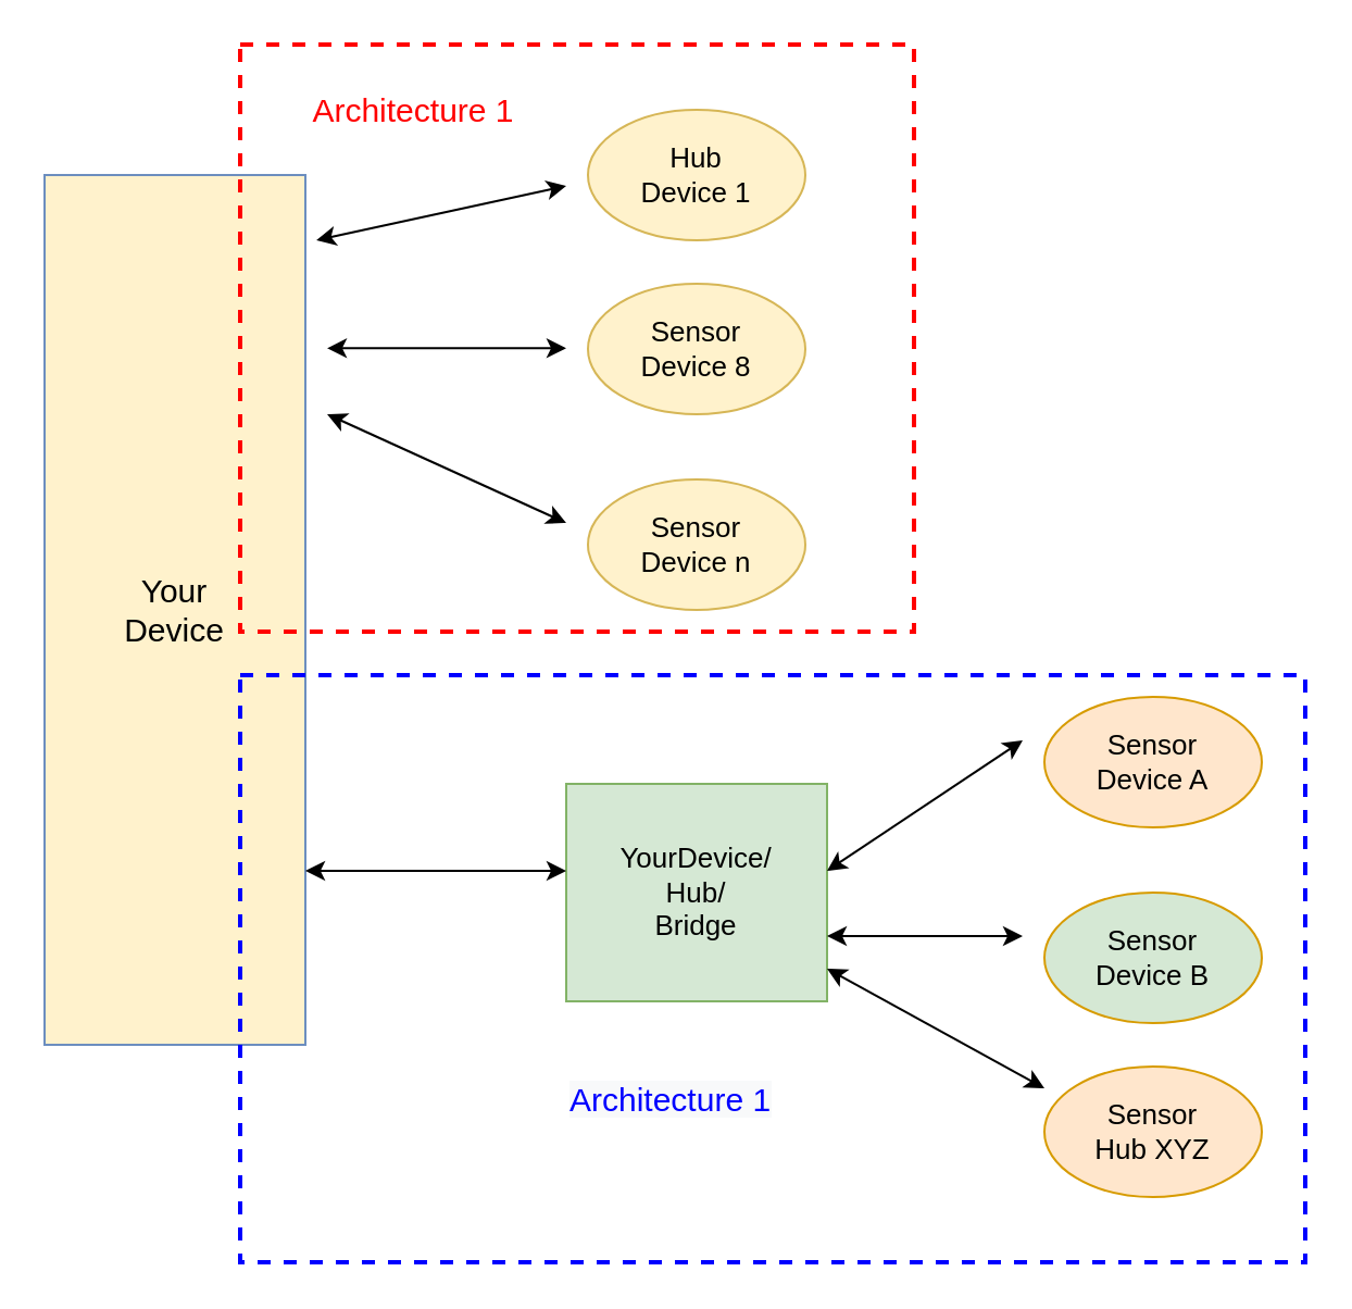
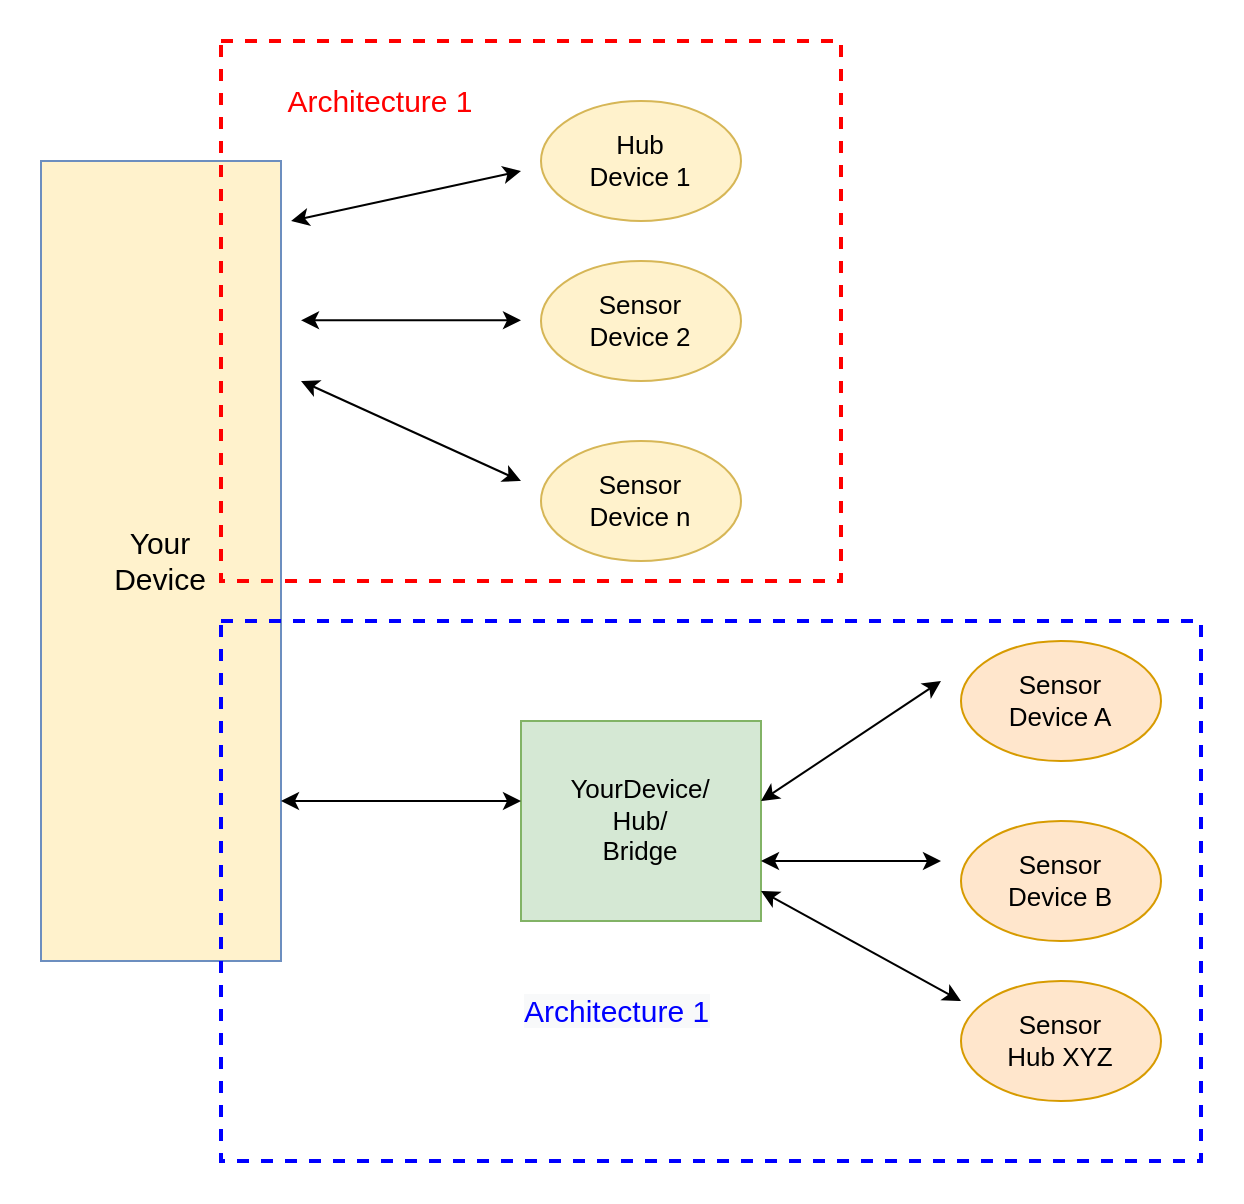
- <mxCell id="8" value="Sensor&lt;br style=&quot;font-size: 13px;&quot;&gt;Device 8" style="ellipse;whiteSpace=wrap;html=1;fillColor=#fff2cc;strokeColor=#d6b656;fontSize=13;" vertex="1" parent="1"><mxGeometry x="270" y="130" width="100" height="60" as="geometry" /></mxCell>
+ <mxCell id="8" value="Sensor&lt;br style=&quot;font-size: 13px;&quot;&gt;Device 2" style="ellipse;whiteSpace=wrap;html=1;fillColor=#fff2cc;strokeColor=#d6b656;fontSize=13;" vertex="1" parent="1"><mxGeometry x="270" y="130" width="100" height="60" as="geometry" /></mxCell>
- <mxCell id="5" value="Sensor&lt;br style=&quot;font-size: 13px;&quot;&gt;Device B" style="ellipse;whiteSpace=wrap;html=1;fillColor=#d5e8d4;strokeColor=#d79b00;fontSize=13;" vertex="1" parent="1"><mxGeometry x="480" y="410" width="100" height="60" as="geometry" /></mxCell>
+ <mxCell id="5" value="Sensor&lt;br style=&quot;font-size: 13px;&quot;&gt;Device B" style="ellipse;whiteSpace=wrap;html=1;fillColor=#ffe6cc;strokeColor=#d79b00;fontSize=13;" vertex="1" parent="1"><mxGeometry x="480" y="410" width="100" height="60" as="geometry" /></mxCell>
